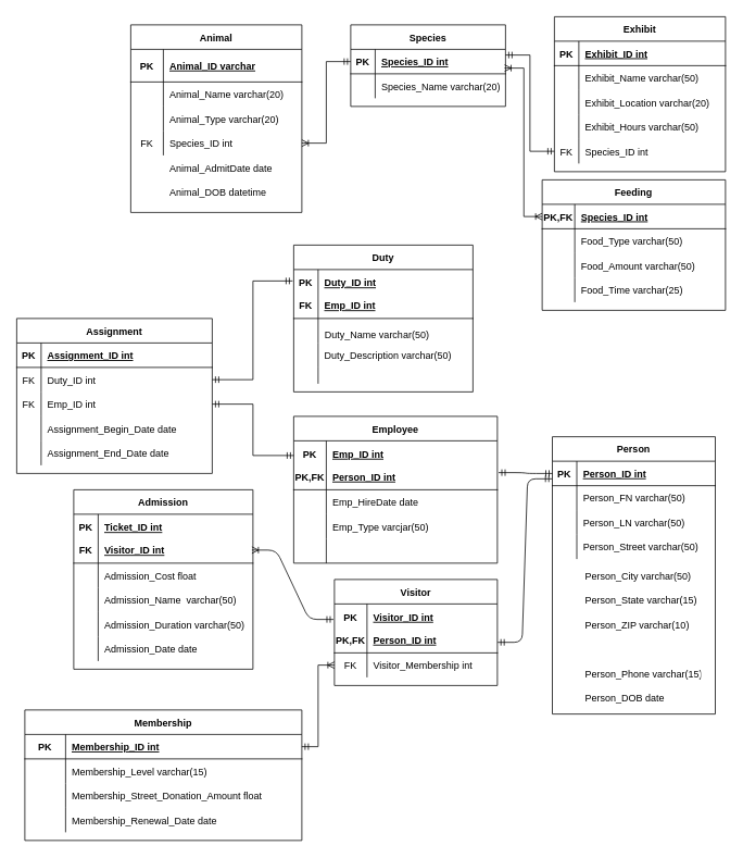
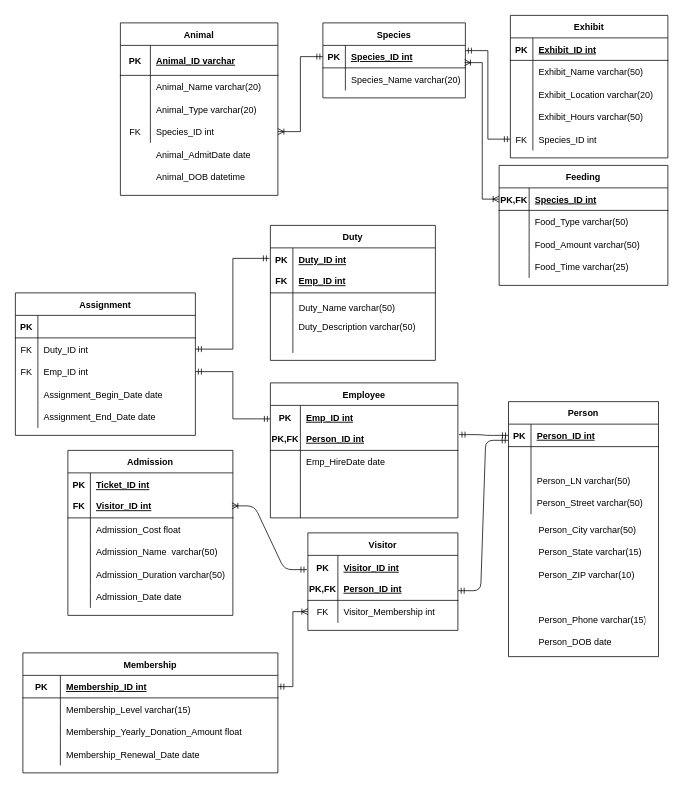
- <mxCell id="120" value="Assignment_ID int" style="shape=partialRectangle;connectable=0;fillColor=none;top=0;left=0;bottom=0;right=0;align=left;spacingLeft=6;fontStyle=5;overflow=hidden;" vertex="1" parent="118"><mxGeometry x="30" width="210" height="30" as="geometry" /></mxCell>
- <mxCell id="101" value="Person_FN varchar(50)" style="shape=partialRectangle;connectable=0;fillColor=none;top=0;left=0;bottom=0;right=0;align=left;spacingLeft=6;overflow=hidden;" parent="99" vertex="1"><mxGeometry x="30" width="170" height="30" as="geometry" /></mxCell>
- <mxCell id="53" value="Emp_Type varcjar(50)" style="shape=partialRectangle;connectable=0;fillColor=none;top=0;left=0;bottom=0;right=0;align=left;spacingLeft=6;overflow=hidden;" parent="51" vertex="1"><mxGeometry x="40.0" width="210" height="30" as="geometry" /></mxCell>
- <mxCell id="144" value="Membership_Street_Donation_Amount float" style="shape=partialRectangle;connectable=0;fillColor=none;top=0;left=0;bottom=0;right=0;align=left;spacingLeft=6;overflow=hidden;" vertex="1" parent="142"><mxGeometry x="50" width="290" height="30" as="geometry" /></mxCell>
+ <mxCell id="144" value="Membership_Yearly_Donation_Amount float" style="shape=partialRectangle;connectable=0;fillColor=none;top=0;left=0;bottom=0;right=0;align=left;spacingLeft=6;overflow=hidden;" vertex="1" parent="142"><mxGeometry x="50" width="290" height="30" as="geometry" /></mxCell>
